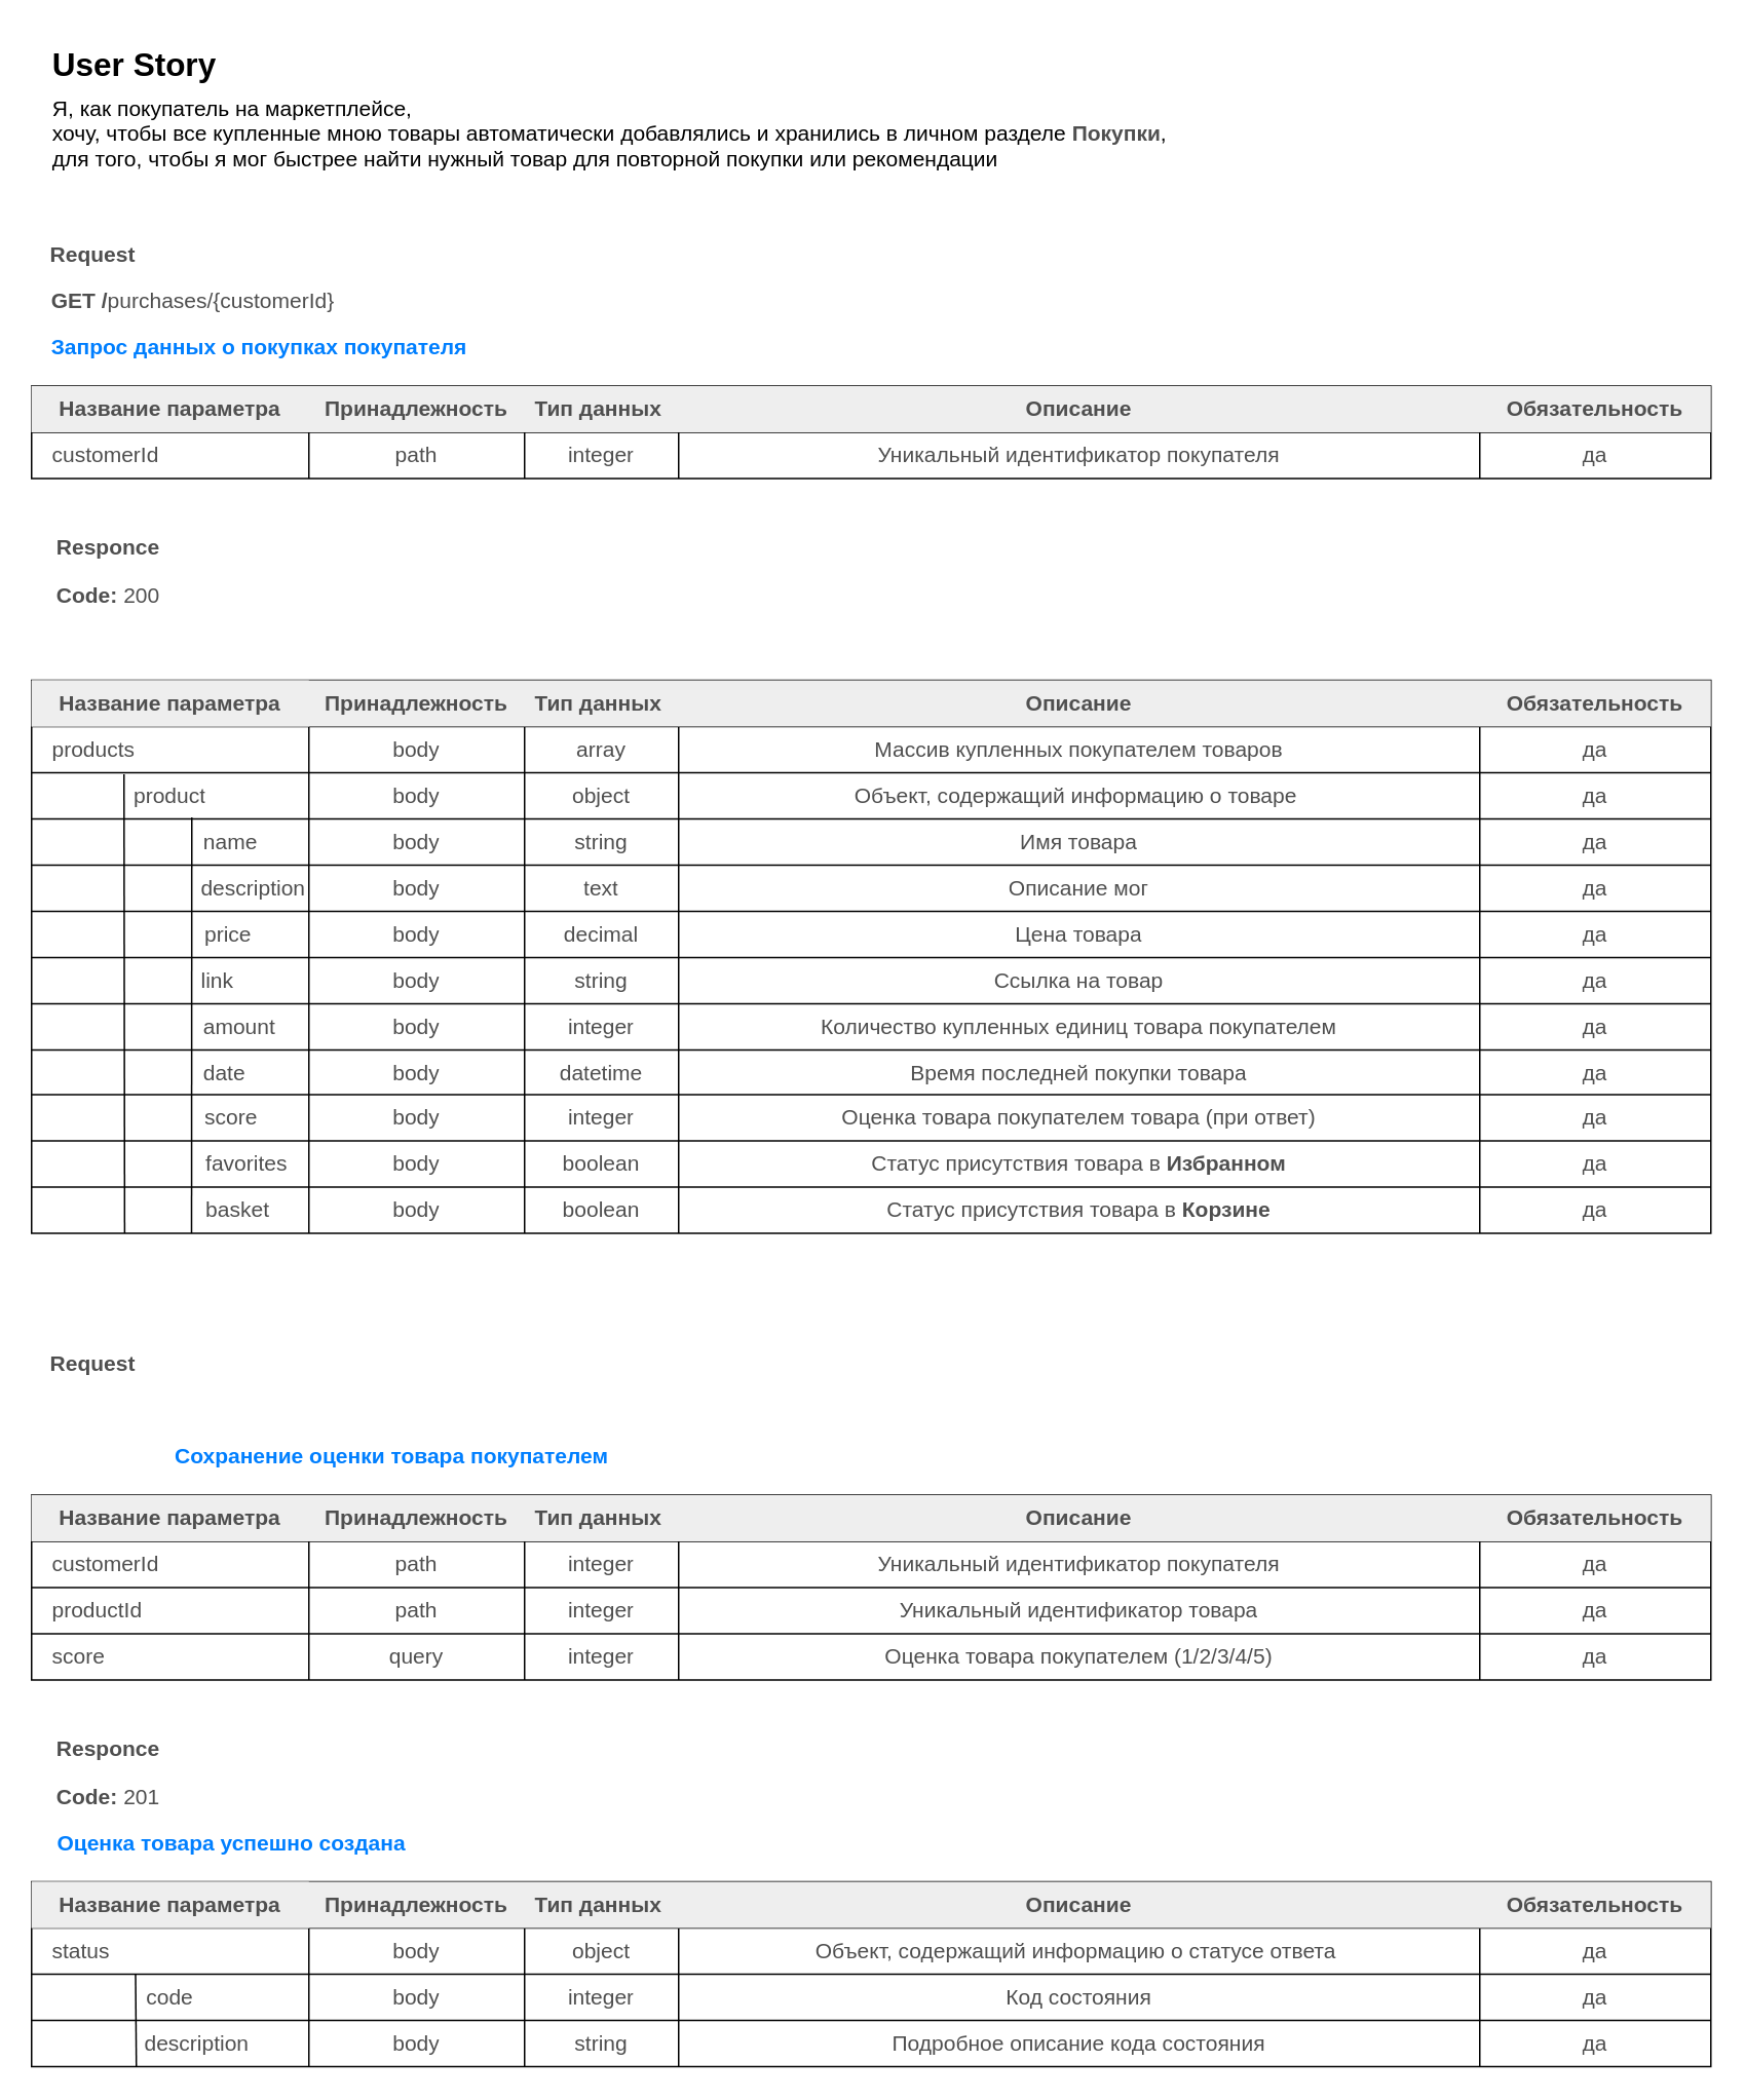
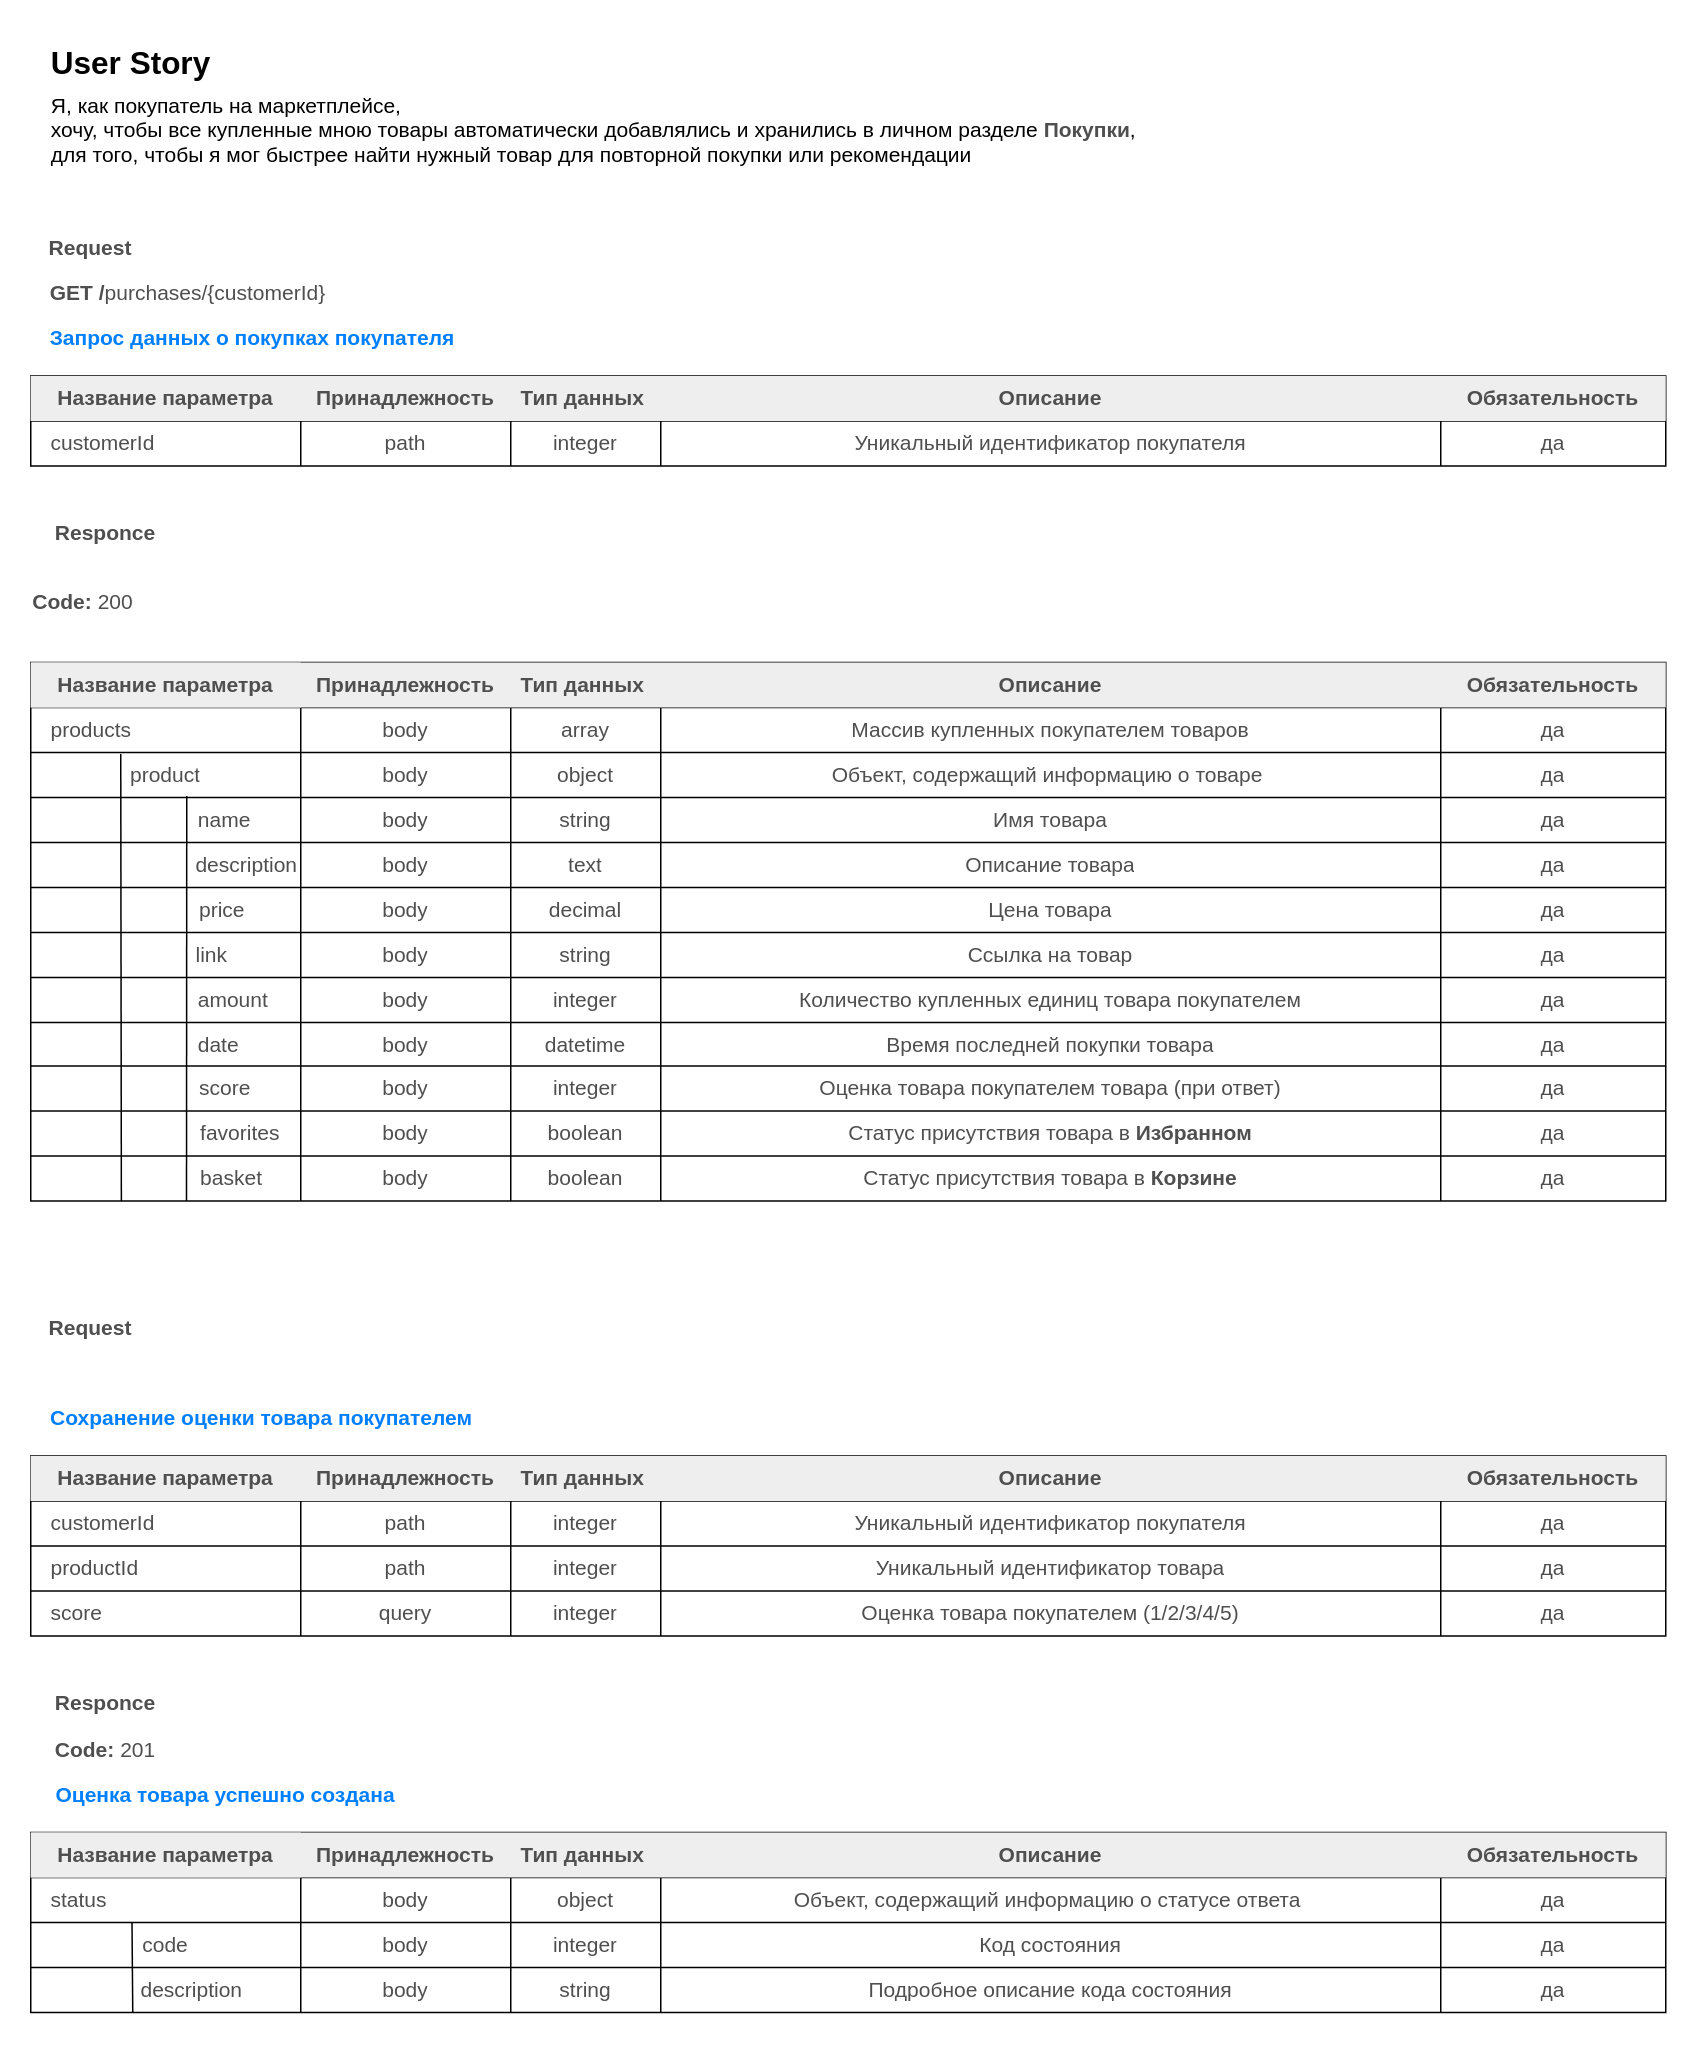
- <mxCell id="19" value="&lt;div style=&quot;text-align: left;&quot;&gt;&lt;span style=&quot;background-color: initial; font-size: 14px;&quot;&gt;&lt;font color=&quot;#4f4f4f&quot;&gt;&lt;b&gt;Code:&lt;/b&gt; 200&lt;/font&gt;&lt;/span&gt;&lt;/div&gt;" style="text;html=1;align=center;verticalAlign=middle;whiteSpace=wrap;rounded=0;" vertex="1" parent="1"><mxGeometry x="30" y="371" width="80" height="30" as="geometry" /></mxCell>
+ <mxCell id="19" value="&lt;div style=&quot;text-align: left;&quot;&gt;&lt;span style=&quot;background-color: initial; font-size: 14px;&quot;&gt;&lt;font color=&quot;#4f4f4f&quot;&gt;&lt;b&gt;Code:&lt;/b&gt; 200&lt;/font&gt;&lt;/span&gt;&lt;/div&gt;" style="text;html=1;align=center;verticalAlign=middle;whiteSpace=wrap;rounded=0;" vertex="1" parent="1"><mxGeometry x="15" y="386" width="80" height="30" as="geometry" /></mxCell>
- <mxCell id="49" value="&lt;span style=&quot;color: rgb(79, 79, 79); font-size: 14px; text-align: left;&quot;&gt;Описание мог&lt;/span&gt;" style="shape=partialRectangle;html=1;whiteSpace=wrap;connectable=0;strokeColor=inherit;overflow=hidden;fillColor=none;top=0;left=0;bottom=0;right=0;pointerEvents=1;" vertex="1" parent="45"><mxGeometry x="420" width="520" height="30" as="geometry"><mxRectangle width="520" height="30" as="alternateBounds" /></mxGeometry></mxCell>
+ <mxCell id="49" value="&lt;span style=&quot;color: rgb(79, 79, 79); font-size: 14px; text-align: left;&quot;&gt;Описание товара&lt;/span&gt;" style="shape=partialRectangle;html=1;whiteSpace=wrap;connectable=0;strokeColor=inherit;overflow=hidden;fillColor=none;top=0;left=0;bottom=0;right=0;pointerEvents=1;" vertex="1" parent="45"><mxGeometry x="420" width="520" height="30" as="geometry"><mxRectangle width="520" height="30" as="alternateBounds" /></mxGeometry></mxCell>
- <mxCell id="120" value="&lt;div style=&quot;text-align: left;&quot;&gt;&lt;font color=&quot;#007fff&quot;&gt;&lt;span style=&quot;font-size: 14px;&quot;&gt;&lt;b&gt;Сохранение оценки товара покупателем&lt;/b&gt;&lt;/span&gt;&lt;/font&gt;&lt;/div&gt;" style="text;html=1;align=center;verticalAlign=middle;whiteSpace=wrap;rounded=0;" vertex="1" parent="1"><mxGeometry x="108" y="930" width="292" height="30" as="geometry" /></mxCell>
+ <mxCell id="120" value="&lt;div style=&quot;text-align: left;&quot;&gt;&lt;font color=&quot;#007fff&quot;&gt;&lt;span style=&quot;font-size: 14px;&quot;&gt;&lt;b&gt;Сохранение оценки товара покупателем&lt;/b&gt;&lt;/span&gt;&lt;/font&gt;&lt;/div&gt;" style="text;html=1;align=center;verticalAlign=middle;whiteSpace=wrap;rounded=0;" vertex="1" parent="1"><mxGeometry x="28" y="930" width="292" height="30" as="geometry" /></mxCell>
